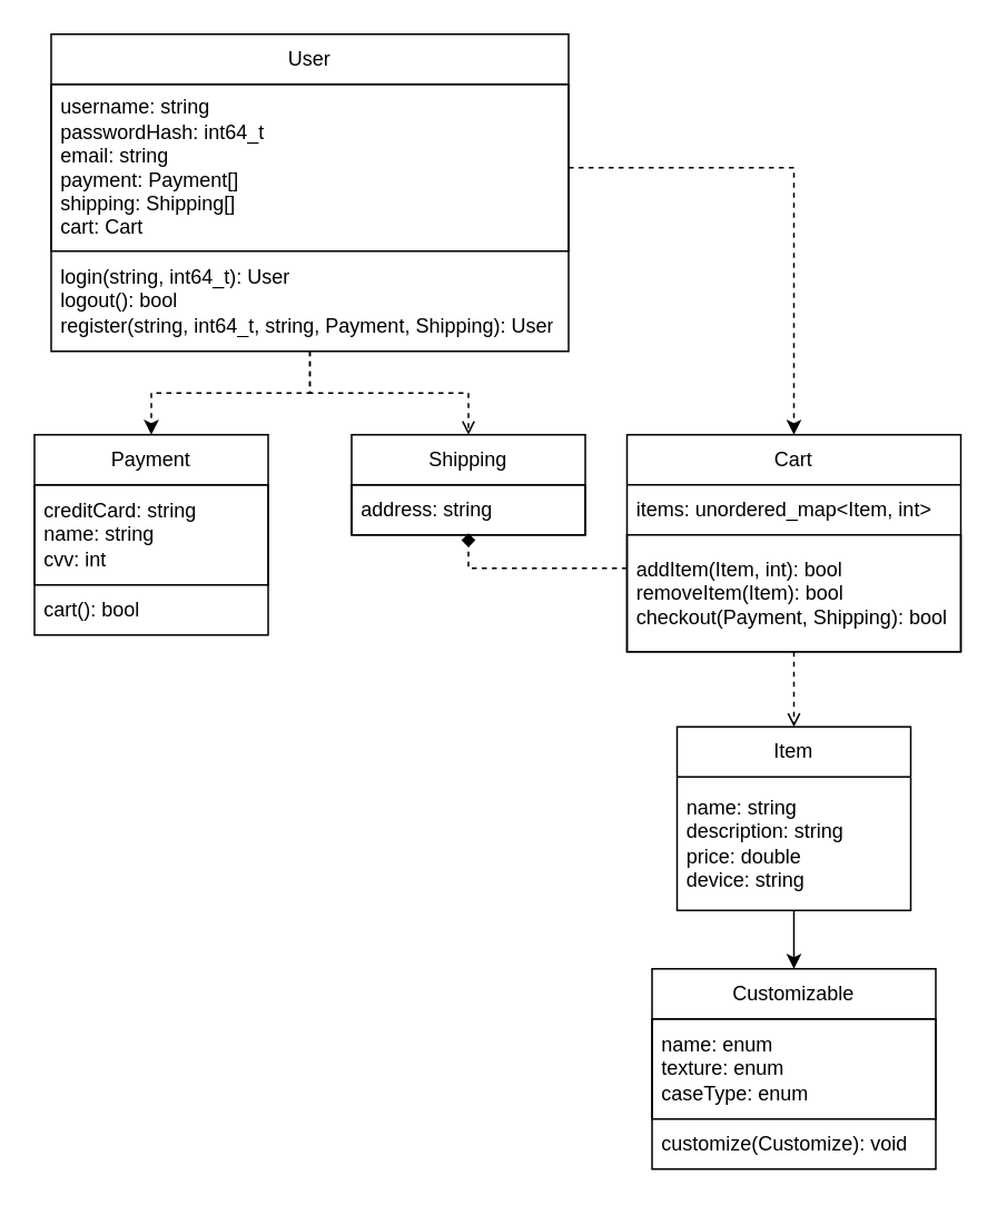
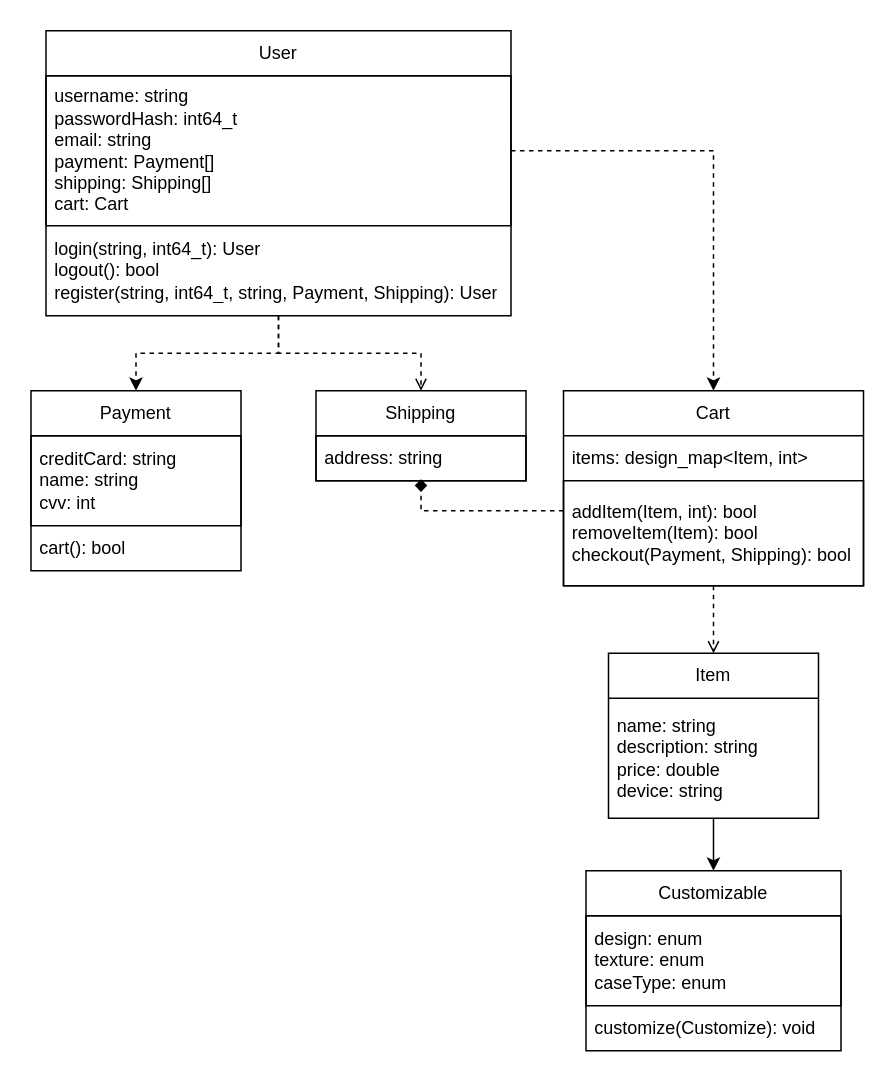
- <mxCell id="9" value="items: unordered_map&amp;lt;Item, int&amp;gt;" style="text;strokeColor=none;fillColor=none;align=left;verticalAlign=middle;spacingLeft=4;spacingRight=4;overflow=hidden;points=[[0,0.5],[1,0.5]];portConstraint=eastwest;rotatable=0;whiteSpace=wrap;html=1;" vertex="1" parent="8"><mxGeometry y="30" width="200" height="30" as="geometry" /></mxCell>
+ <mxCell id="9" value="items: design_map&amp;lt;Item, int&amp;gt;" style="text;strokeColor=none;fillColor=none;align=left;verticalAlign=middle;spacingLeft=4;spacingRight=4;overflow=hidden;points=[[0,0.5],[1,0.5]];portConstraint=eastwest;rotatable=0;whiteSpace=wrap;html=1;" vertex="1" parent="8"><mxGeometry y="30" width="200" height="30" as="geometry" /></mxCell>
- <mxCell id="16" value="name: enum&lt;br&gt;texture: enum&lt;br&gt;caseType: enum" style="text;strokeColor=default;fillColor=none;align=left;verticalAlign=middle;spacingLeft=4;spacingRight=4;overflow=hidden;points=[[0,0.5],[1,0.5]];portConstraint=eastwest;rotatable=0;whiteSpace=wrap;html=1;" vertex="1" parent="15"><mxGeometry y="30" width="170" height="60" as="geometry" /></mxCell>
+ <mxCell id="16" value="design: enum&lt;br&gt;texture: enum&lt;br&gt;caseType: enum" style="text;strokeColor=default;fillColor=none;align=left;verticalAlign=middle;spacingLeft=4;spacingRight=4;overflow=hidden;points=[[0,0.5],[1,0.5]];portConstraint=eastwest;rotatable=0;whiteSpace=wrap;html=1;" vertex="1" parent="15"><mxGeometry y="30" width="170" height="60" as="geometry" /></mxCell>
